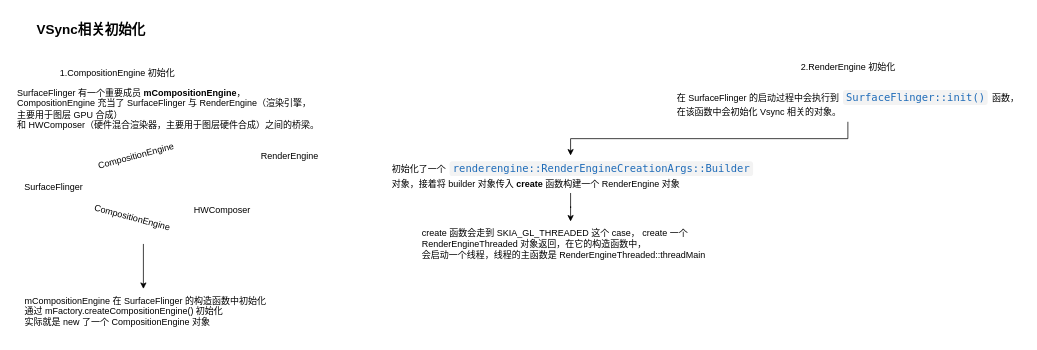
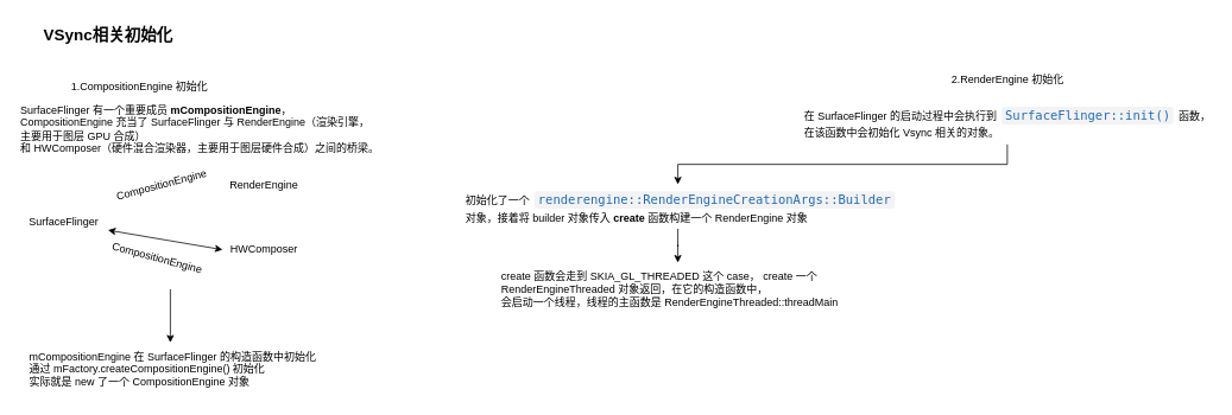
- <mxCell id="6" value="&lt;span style=&quot;text-align: left;&quot;&gt;RenderEngine&lt;/span&gt;" style="text;html=1;align=center;verticalAlign=middle;resizable=0;points=[];autosize=1;strokeColor=none;fillColor=none;" vertex="1" parent="1"><mxGeometry x="335" y="193" width="100" height="30" as="geometry" /></mxCell>
+ <mxCell id="6" value="&lt;span style=&quot;text-align: left;&quot;&gt;RenderEngine&lt;/span&gt;" style="text;html=1;align=center;verticalAlign=middle;resizable=0;points=[];autosize=1;strokeColor=none;fillColor=none;" vertex="1" parent="1"><mxGeometry x="245" y="193" width="100" height="30" as="geometry" /></mxCell>
+ <mxCell id="8" value="" style="endArrow=classic;startArrow=classic;html=1;rounded=0;entryX=0.036;entryY=0.516;entryDx=0;entryDy=0;entryPerimeter=0;" edge="1" parent="1" source="5" target="7"><mxGeometry width="50" height="50" relative="1" as="geometry"><mxPoint x="120" y="264" as="sourcePoint" /><mxPoint x="249" y="235" as="targetPoint" /></mxGeometry></mxCell>
